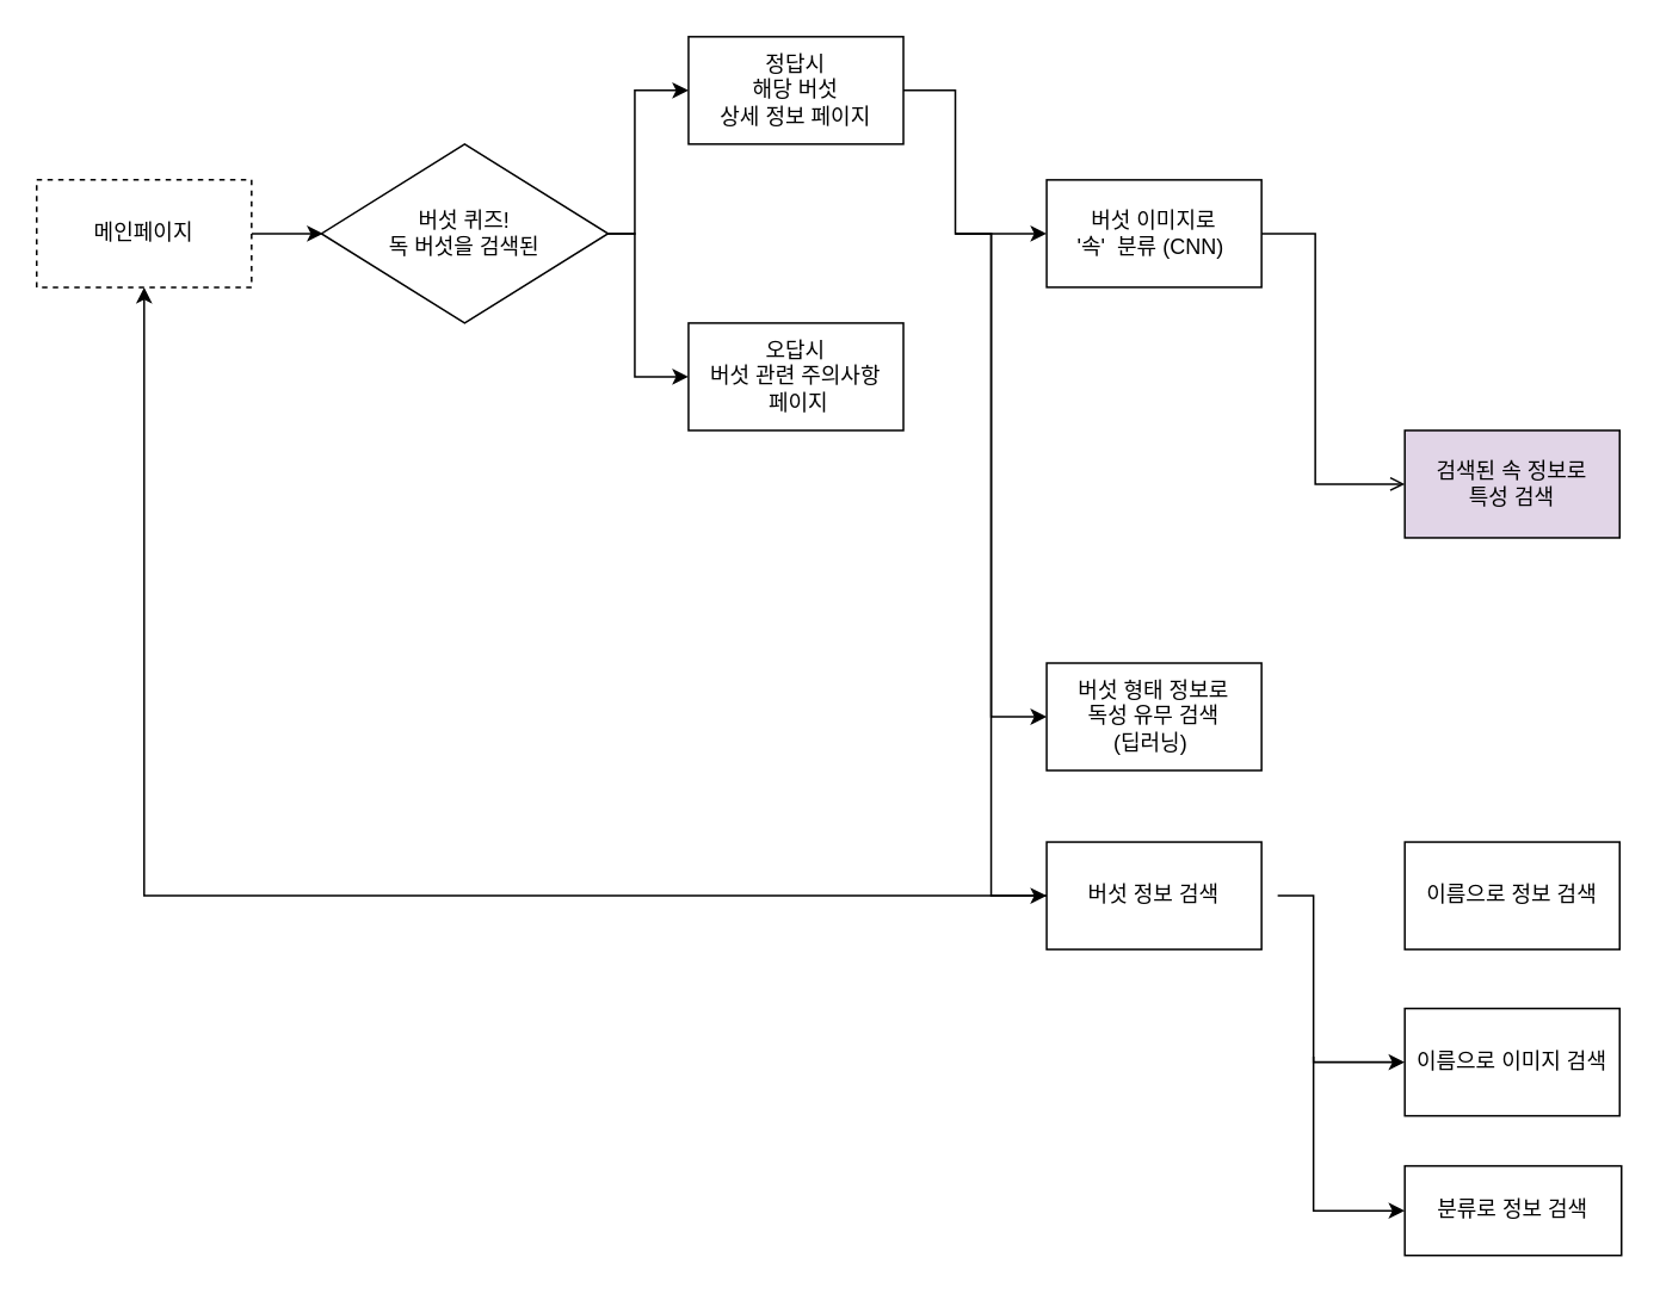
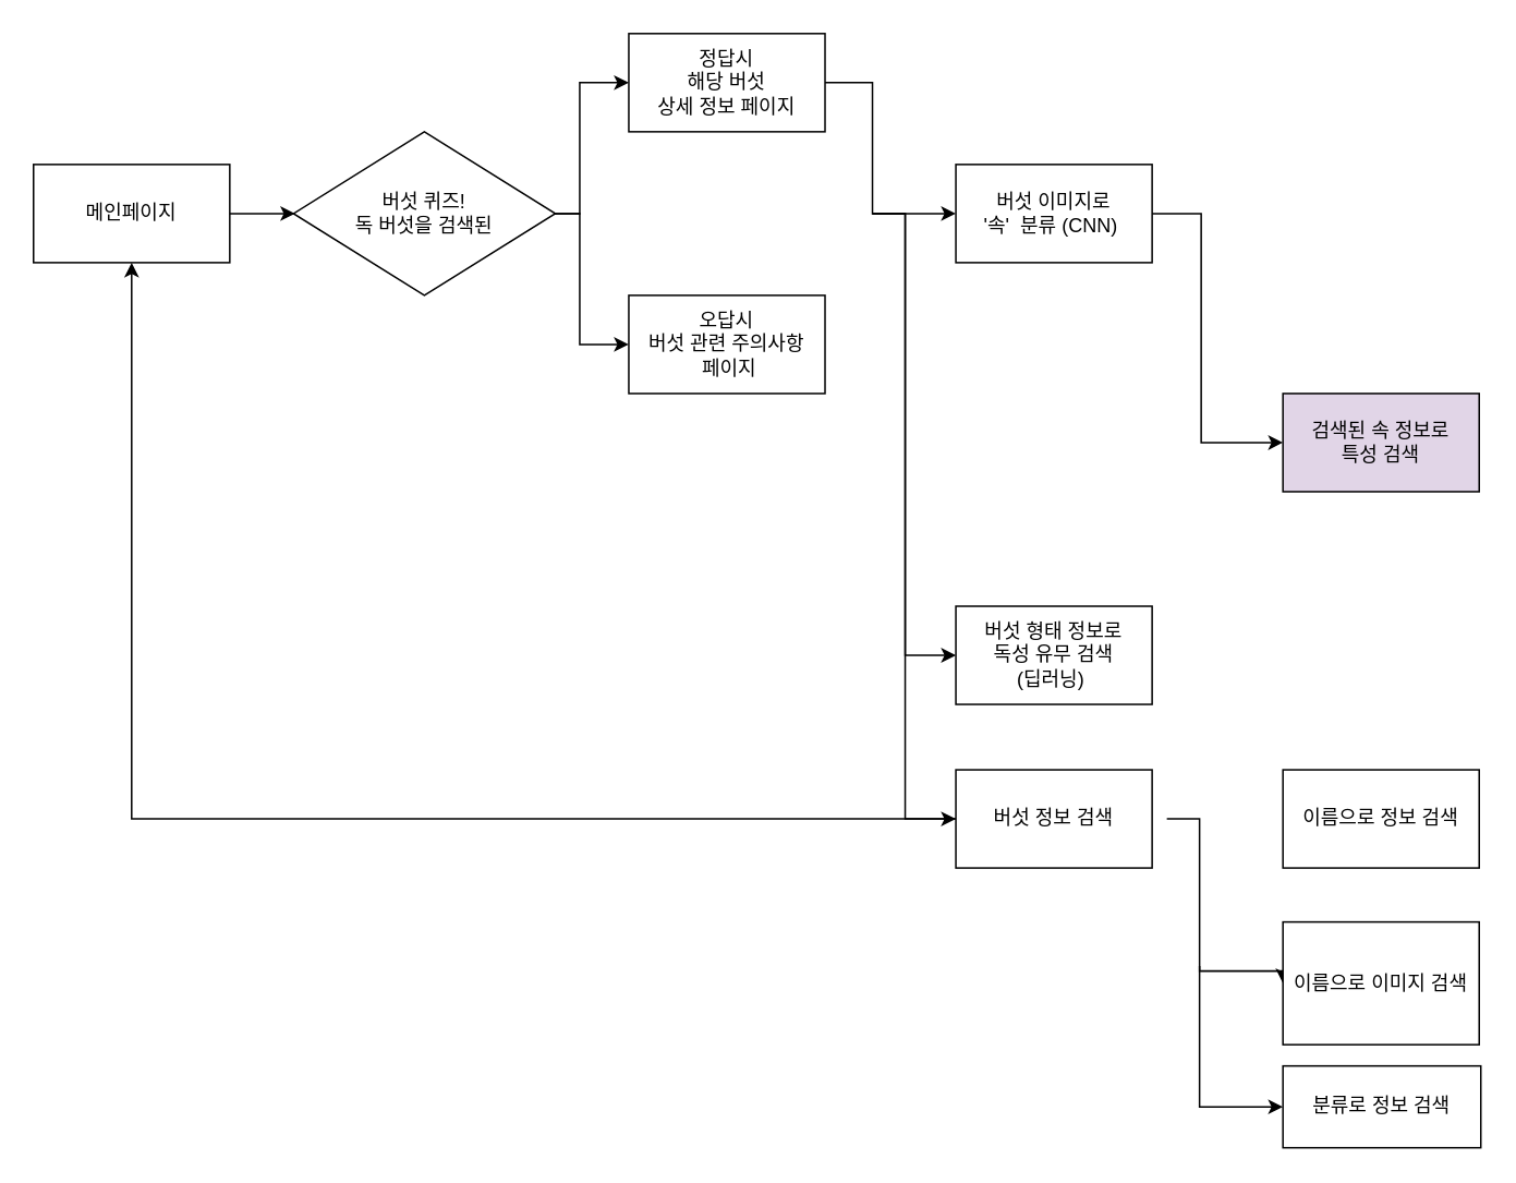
- <mxCell id="3" value="메인페이지" style="rounded=0;whiteSpace=wrap;html=1;dashed=1;" vertex="1" parent="1"><mxGeometry x="20" y="100" width="120" height="60" as="geometry" /></mxCell>
+ <mxCell id="3" value="메인페이지" style="rounded=0;whiteSpace=wrap;html=1;" vertex="1" parent="1"><mxGeometry x="20" y="100" width="120" height="60" as="geometry" /></mxCell>
- <mxCell id="11" value="" style="edgeStyle=orthogonalEdgeStyle;rounded=0;orthogonalLoop=1;jettySize=auto;html=1;exitX=1;exitY=0.5;exitDx=0;exitDy=0;entryX=0;entryY=0.5;entryDx=0;entryDy=0;endArrow=open;" edge="1" parent="1" source="10" target="12"><mxGeometry relative="1" as="geometry"><Array as="points"><mxPoint x="734" y="130" /><mxPoint x="734" y="270" /></Array></mxGeometry></mxCell>
+ <mxCell id="11" value="" style="edgeStyle=orthogonalEdgeStyle;rounded=0;orthogonalLoop=1;jettySize=auto;html=1;exitX=1;exitY=0.5;exitDx=0;exitDy=0;entryX=0;entryY=0.5;entryDx=0;entryDy=0;" edge="1" parent="1" source="10" target="12"><mxGeometry relative="1" as="geometry"><Array as="points"><mxPoint x="734" y="130" /><mxPoint x="734" y="270" /></Array></mxGeometry></mxCell>
- <mxCell id="20" value="이름으로 이미지 검색" style="rounded=0;whiteSpace=wrap;html=1;" vertex="1" parent="1"><mxGeometry x="784" y="563" width="120" height="60" as="geometry" /></mxCell>
+ <mxCell id="20" value="이름으로 이미지 검색" style="rounded=0;whiteSpace=wrap;html=1;" vertex="1" parent="1"><mxGeometry x="784" y="563" width="120" height="75" as="geometry" /></mxCell>
